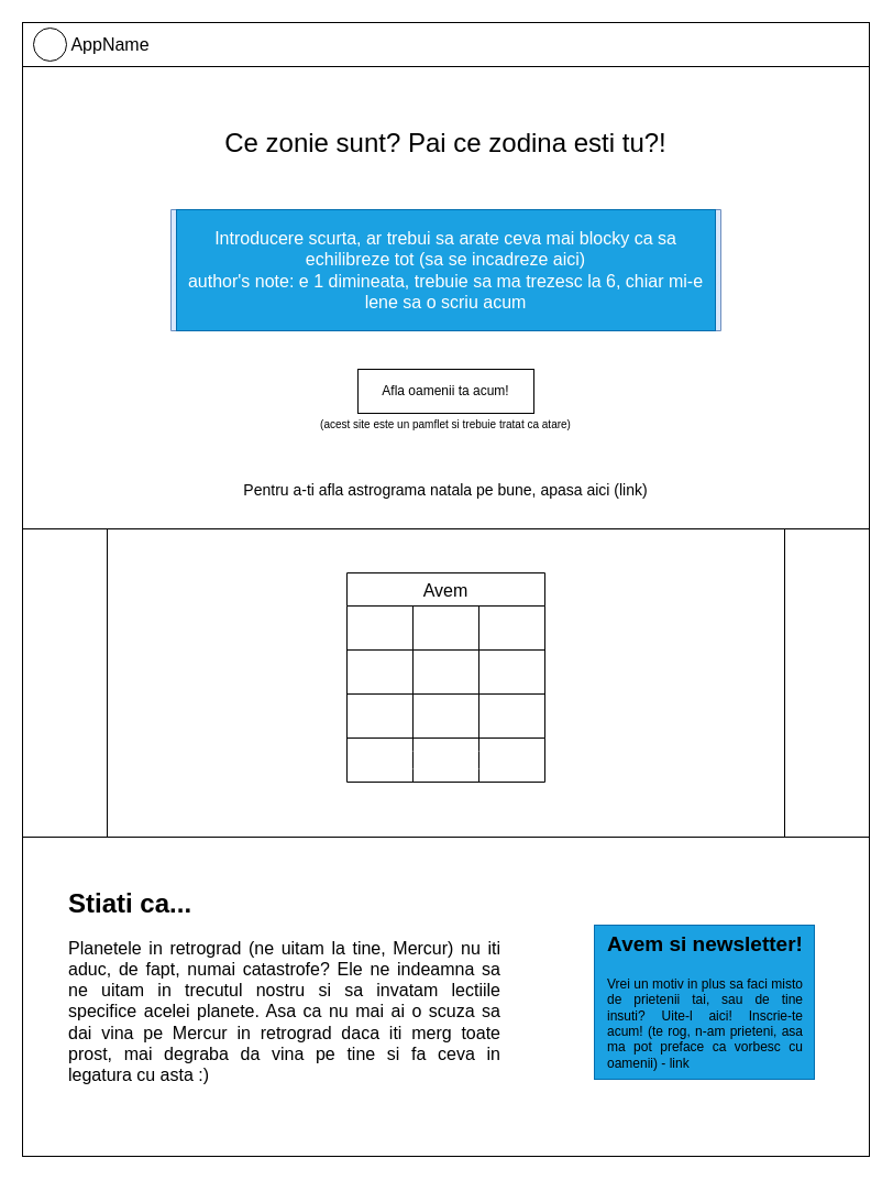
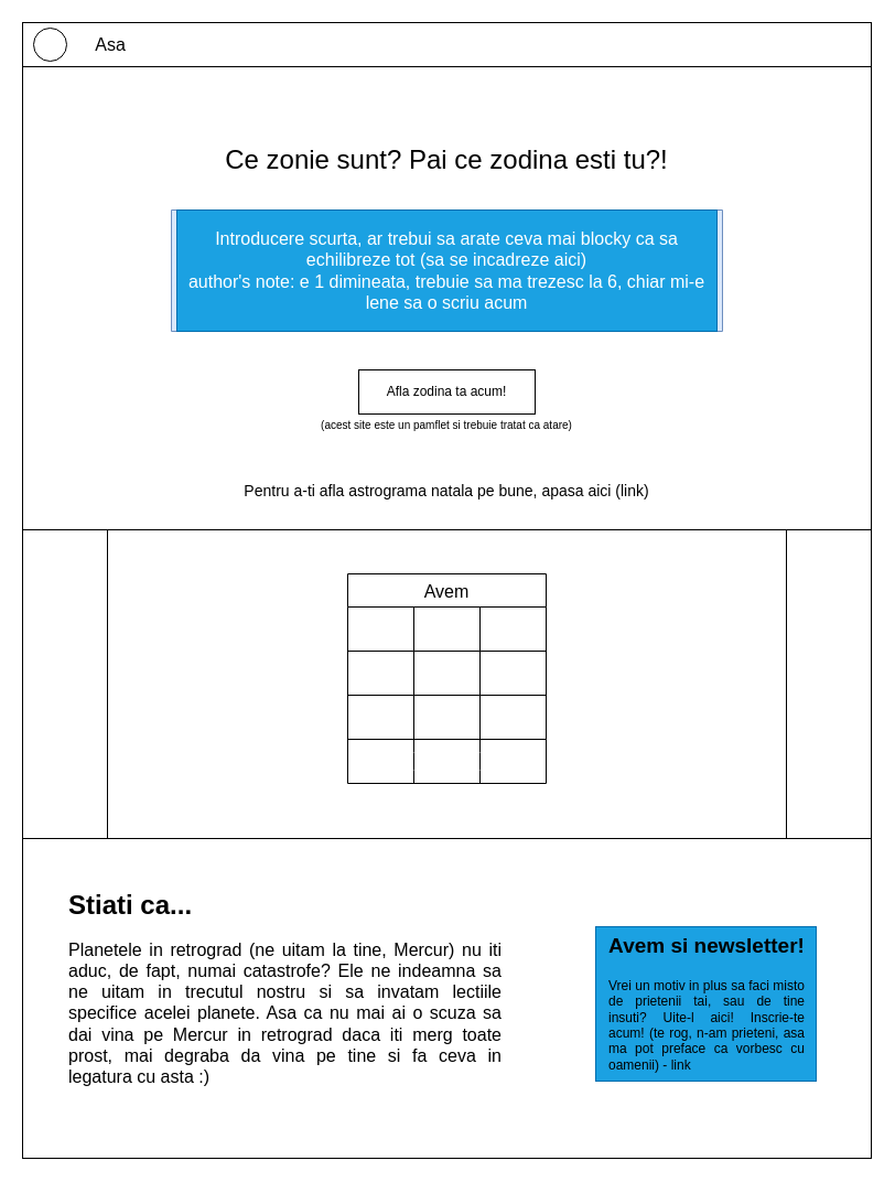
- <mxCell id="4" value="&lt;font style=&quot;font-size: 16px;&quot;&gt;AppName&lt;/font&gt;" style="text;html=1;align=center;verticalAlign=middle;whiteSpace=wrap;rounded=0;" parent="1" vertex="1"><mxGeometry x="40" y="25" width="120" height="30" as="geometry" /></mxCell>
+ <mxCell id="4" value="&lt;font style=&quot;font-size: 16px;&quot;&gt;Asa&lt;/font&gt;" style="text;html=1;align=center;verticalAlign=middle;whiteSpace=wrap;rounded=0;" parent="1" vertex="1"><mxGeometry x="40" y="25" width="120" height="30" as="geometry" /></mxCell>
- <mxCell id="5" value="&lt;font style=&quot;font-size: 24px;&quot;&gt;Ce zonie sunt? Pai ce zodina esti tu?!&lt;/font&gt;" style="text;html=1;align=center;verticalAlign=middle;whiteSpace=wrap;rounded=0;" parent="1" vertex="1"><mxGeometry x="190" y="85" width="430" height="90" as="geometry" /></mxCell>
+ <mxCell id="5" value="&lt;font style=&quot;font-size: 24px;&quot;&gt;Ce zonie sunt? Pai ce zodina esti tu?!&lt;/font&gt;" style="text;html=1;align=center;verticalAlign=middle;whiteSpace=wrap;rounded=0;" parent="1" vertex="1"><mxGeometry x="190" y="100" width="430" height="90" as="geometry" /></mxCell>
- <mxCell id="9" value="Afla oamenii ta acum!" style="text;html=1;align=center;verticalAlign=middle;whiteSpace=wrap;rounded=0;" parent="1" vertex="1"><mxGeometry x="325" y="340" width="160" height="30" as="geometry" /></mxCell>
+ <mxCell id="9" value="Afla zodina ta acum!" style="text;html=1;align=center;verticalAlign=middle;whiteSpace=wrap;rounded=0;" parent="1" vertex="1"><mxGeometry x="325" y="340" width="160" height="30" as="geometry" /></mxCell>
